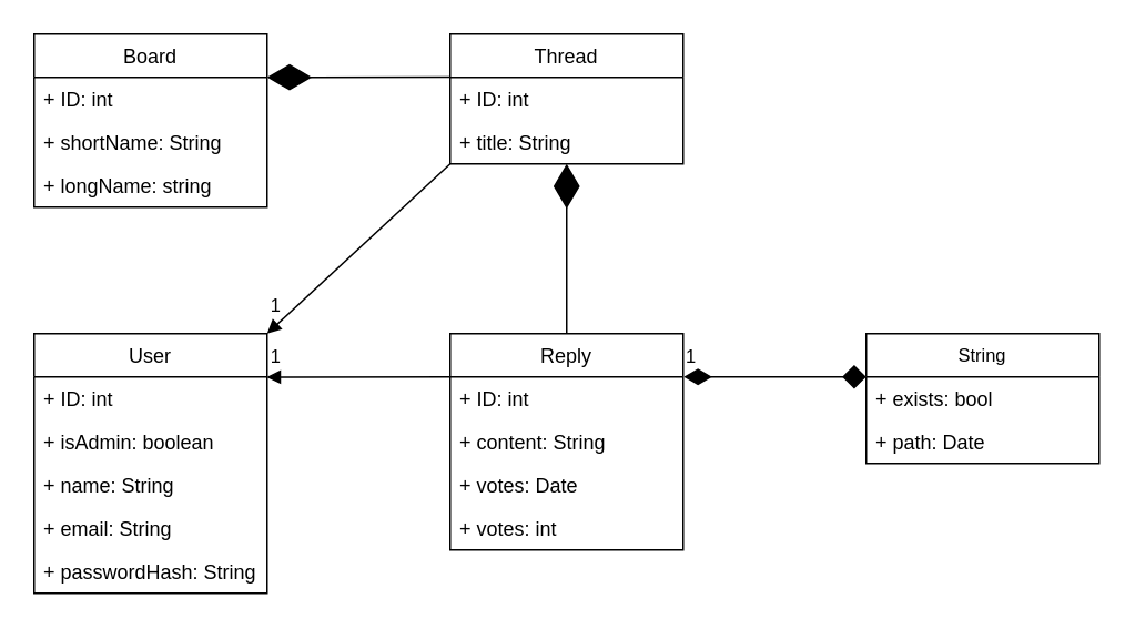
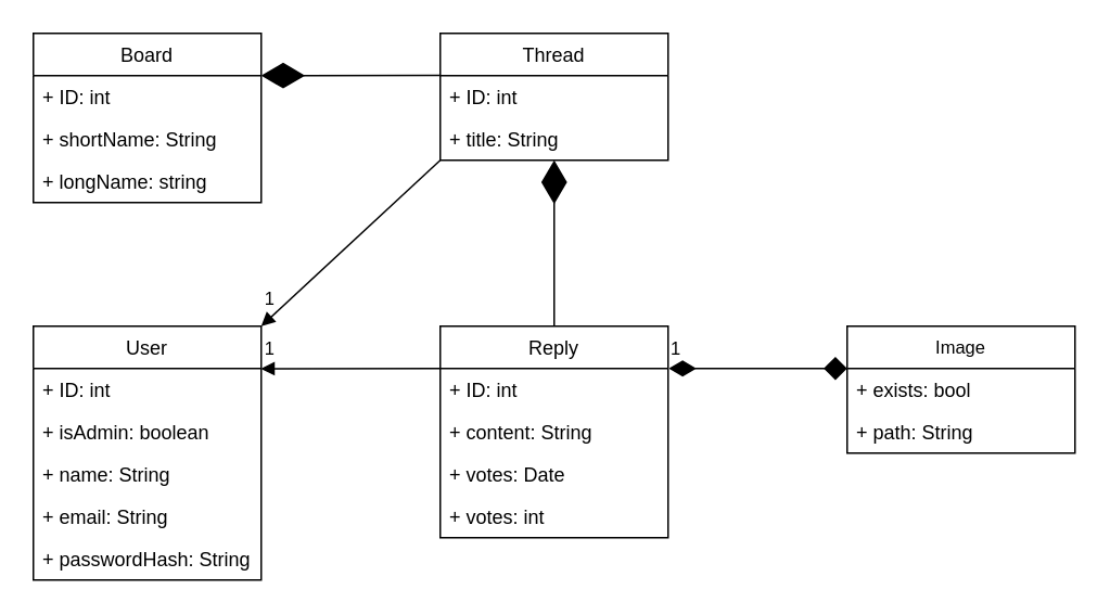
- <mxCell id="26" value="String" style="swimlane;fontStyle=0;childLayout=stackLayout;horizontal=1;startSize=26;fillColor=none;horizontalStack=0;resizeParent=1;resizeParentMax=0;resizeLast=0;collapsible=1;marginBottom=0;fontSize=11;" vertex="1" parent="1"><mxGeometry x="520" y="200" width="140" height="78" as="geometry" /></mxCell>
+ <mxCell id="26" value="Image" style="swimlane;fontStyle=0;childLayout=stackLayout;horizontal=1;startSize=26;fillColor=none;horizontalStack=0;resizeParent=1;resizeParentMax=0;resizeLast=0;collapsible=1;marginBottom=0;fontSize=11;" vertex="1" parent="1"><mxGeometry x="520" y="200" width="140" height="78" as="geometry" /></mxCell>
- <mxCell id="28" value="+ path: Date" style="text;strokeColor=none;fillColor=none;align=left;verticalAlign=top;spacingLeft=4;spacingRight=4;overflow=hidden;rotatable=0;points=[[0,0.5],[1,0.5]];portConstraint=eastwest;" vertex="1" parent="26"><mxGeometry y="52" width="140" height="26" as="geometry" /></mxCell>
+ <mxCell id="28" value="+ path: String" style="text;strokeColor=none;fillColor=none;align=left;verticalAlign=top;spacingLeft=4;spacingRight=4;overflow=hidden;rotatable=0;points=[[0,0.5],[1,0.5]];portConstraint=eastwest;" vertex="1" parent="26"><mxGeometry y="52" width="140" height="26" as="geometry" /></mxCell>
